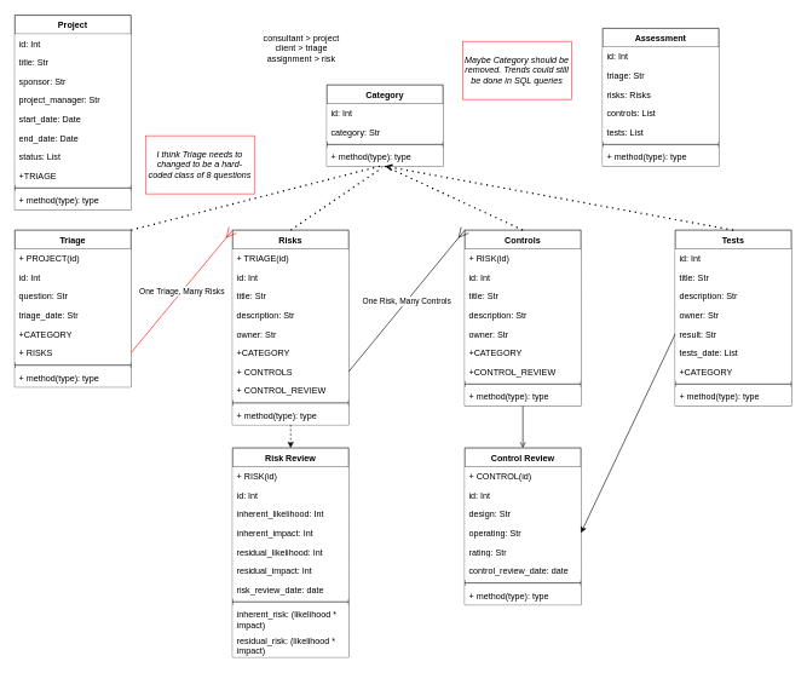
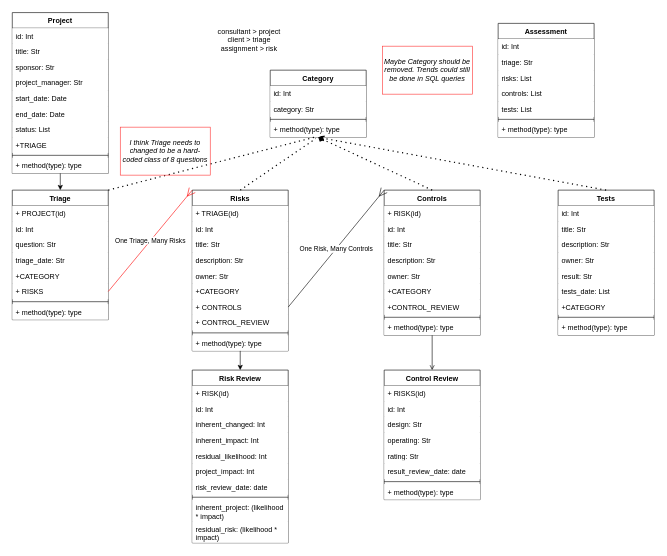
- <mxCell id="98" value="Maybe Category should be removed. Trends could still be done in SQL queries" style="text;html=1;strokeColor=#FF3333;fillColor=none;align=center;verticalAlign=middle;whiteSpace=wrap;rounded=0;fontStyle=2" vertex="1" parent="1"><mxGeometry x="637" y="56" width="150" height="80" as="geometry" /></mxCell>
+ <mxCell id="98" value="Maybe Category should be removed. Trends could still be done in SQL queries" style="text;html=1;strokeColor=#FF3333;fillColor=none;align=center;verticalAlign=middle;whiteSpace=wrap;rounded=0;fontStyle=2" vertex="1" parent="1"><mxGeometry x="637" y="76" width="150" height="80" as="geometry" /></mxCell>
- <mxCell id="16" value="risks: Risks" style="text;strokeColor=none;fillColor=#FFFFFF;align=left;verticalAlign=top;spacingLeft=4;spacingRight=4;overflow=hidden;rotatable=0;points=[[0,0.5],[1,0.5]];portConstraint=eastwest;" parent="13" vertex="1"><mxGeometry y="78" width="160" height="26" as="geometry" /></mxCell>
+ <mxCell id="16" value="risks: List" style="text;strokeColor=none;fillColor=#FFFFFF;align=left;verticalAlign=top;spacingLeft=4;spacingRight=4;overflow=hidden;rotatable=0;points=[[0,0.5],[1,0.5]];portConstraint=eastwest;" parent="13" vertex="1"><mxGeometry y="78" width="160" height="26" as="geometry" /></mxCell>
- <mxCell id="97" value="I think Triage needs to changed to be a hard-coded class of 8 questions" style="text;html=1;strokeColor=#FF3333;fillColor=none;align=center;verticalAlign=middle;whiteSpace=wrap;rounded=0;fontStyle=2" vertex="1" parent="1"><mxGeometry x="200" y="186" width="150" height="80" as="geometry" /></mxCell>
+ <mxCell id="97" value="I think Triage needs to changed to be a hard-coded class of 8 questions" style="text;html=1;strokeColor=#FF3333;fillColor=none;align=center;verticalAlign=middle;whiteSpace=wrap;rounded=0;fontStyle=2" vertex="1" parent="1"><mxGeometry x="200" y="211" width="150" height="80" as="geometry" /></mxCell>
- <mxCell id="94" value="" style="endArrow=none;dashed=1;html=1;dashPattern=1 3;strokeWidth=2;fillColor=#FFFFFF;exitX=0.5;exitY=0;exitDx=0;exitDy=0;entryX=0.5;entryY=1;entryDx=0;entryDy=0;" parent="1" source="41" target="87" edge="1"><mxGeometry width="50" height="50" relative="1" as="geometry"><mxPoint x="410" y="326" as="sourcePoint" /><mxPoint x="489.444" y="238" as="targetPoint" /></mxGeometry></mxCell>
+ <mxCell id="94" value="" style="endArrow=diamond;dashed=1;html=1;dashPattern=1 3;strokeWidth=2;fillColor=#FFFFFF;exitX=0.5;exitY=0;exitDx=0;exitDy=0;entryX=0.5;entryY=1;entryDx=0;entryDy=0;" parent="1" source="41" target="87" edge="1"><mxGeometry width="50" height="50" relative="1" as="geometry"><mxPoint x="410" y="326" as="sourcePoint" /><mxPoint x="489.444" y="238" as="targetPoint" /></mxGeometry></mxCell>
+ <mxCell id="86" value="" style="endArrow=classic;html=1;entryX=0.5;entryY=0;entryDx=0;entryDy=0;" parent="1" source="2" target="21" edge="1"><mxGeometry width="50" height="50" relative="1" as="geometry"><mxPoint x="90" y="36" as="sourcePoint" /><mxPoint x="160" y="296" as="targetPoint" /></mxGeometry></mxCell>
- <mxCell id="83" value="" style="endArrow=classic;html=1;exitX=0;exitY=0.5;exitDx=0;exitDy=0;entryX=1;entryY=0.5;entryDx=0;entryDy=0;fillColor=#FFFFFF;" parent="1" source="56" target="76" edge="1"><mxGeometry width="50" height="50" relative="1" as="geometry"><mxPoint x="1030" y="716" as="sourcePoint" /><mxPoint x="900" y="736" as="targetPoint" /></mxGeometry></mxCell>
- <mxCell id="81" value="" style="endArrow=classic;html=1;entryX=0.5;entryY=0;entryDx=0;entryDy=0;fillColor=#FFFFFF;dashed=1;" parent="1" source="30" target="61" edge="1"><mxGeometry width="50" height="50" relative="1" as="geometry"><mxPoint x="370" y="301" as="sourcePoint" /><mxPoint x="510" y="544" as="targetPoint" /></mxGeometry></mxCell>
+ <mxCell id="81" value="" style="endArrow=classic;html=1;entryX=0.5;entryY=0;entryDx=0;entryDy=0;fillColor=#FFFFFF;" parent="1" source="30" target="61" edge="1"><mxGeometry width="50" height="50" relative="1" as="geometry"><mxPoint x="370" y="301" as="sourcePoint" /><mxPoint x="510" y="544" as="targetPoint" /></mxGeometry></mxCell>
- <mxCell id="73" value="+ CONTROL(id)" style="text;strokeColor=none;fillColor=#FFFFFF;align=left;verticalAlign=top;spacingLeft=4;spacingRight=4;overflow=hidden;rotatable=0;points=[[0,0.5],[1,0.5]];portConstraint=eastwest;" parent="72" vertex="1"><mxGeometry y="26" width="160" height="26" as="geometry" /></mxCell>
+ <mxCell id="73" value="+ RISKS(id)" style="text;strokeColor=none;fillColor=#FFFFFF;align=left;verticalAlign=top;spacingLeft=4;spacingRight=4;overflow=hidden;rotatable=0;points=[[0,0.5],[1,0.5]];portConstraint=eastwest;" parent="72" vertex="1"><mxGeometry y="26" width="160" height="26" as="geometry" /></mxCell>
- <mxCell id="64" value="inherent_likelihood: Int" style="text;strokeColor=none;fillColor=#FFFFFF;align=left;verticalAlign=top;spacingLeft=4;spacingRight=4;overflow=hidden;rotatable=0;points=[[0,0.5],[1,0.5]];portConstraint=eastwest;" parent="61" vertex="1"><mxGeometry y="78" width="160" height="26" as="geometry" /></mxCell>
+ <mxCell id="64" value="inherent_changed: Int" style="text;strokeColor=none;fillColor=#FFFFFF;align=left;verticalAlign=top;spacingLeft=4;spacingRight=4;overflow=hidden;rotatable=0;points=[[0,0.5],[1,0.5]];portConstraint=eastwest;" parent="61" vertex="1"><mxGeometry y="78" width="160" height="26" as="geometry" /></mxCell>
- <mxCell id="67" value="residual_impact: Int" style="text;strokeColor=none;fillColor=#FFFFFF;align=left;verticalAlign=top;spacingLeft=4;spacingRight=4;overflow=hidden;rotatable=0;points=[[0,0.5],[1,0.5]];portConstraint=eastwest;" parent="61" vertex="1"><mxGeometry y="156" width="160" height="26" as="geometry" /></mxCell>
+ <mxCell id="67" value="project_impact: Int" style="text;strokeColor=none;fillColor=#FFFFFF;align=left;verticalAlign=top;spacingLeft=4;spacingRight=4;overflow=hidden;rotatable=0;points=[[0,0.5],[1,0.5]];portConstraint=eastwest;" parent="61" vertex="1"><mxGeometry y="156" width="160" height="26" as="geometry" /></mxCell>
- <mxCell id="78" value="control_review_date: date" style="text;strokeColor=none;fillColor=#FFFFFF;align=left;verticalAlign=top;spacingLeft=4;spacingRight=4;overflow=hidden;rotatable=0;points=[[0,0.5],[1,0.5]];portConstraint=eastwest;" parent="72" vertex="1"><mxGeometry y="156" width="160" height="26" as="geometry" /></mxCell>
+ <mxCell id="78" value="result_review_date: date" style="text;strokeColor=none;fillColor=#FFFFFF;align=left;verticalAlign=top;spacingLeft=4;spacingRight=4;overflow=hidden;rotatable=0;points=[[0,0.5],[1,0.5]];portConstraint=eastwest;" parent="72" vertex="1"><mxGeometry y="156" width="160" height="26" as="geometry" /></mxCell>
- <mxCell id="70" value="inherent_risk: (likelihood * impact)" style="text;strokeColor=none;fillColor=#FFFFFF;align=left;verticalAlign=top;spacingLeft=4;spacingRight=4;overflow=hidden;rotatable=0;points=[[0,0.5],[1,0.5]];portConstraint=eastwest;whiteSpace=wrap;" parent="61" vertex="1"><mxGeometry y="216" width="160" height="36" as="geometry" /></mxCell>
+ <mxCell id="70" value="inherent_project: (likelihood * impact)" style="text;strokeColor=none;fillColor=#FFFFFF;align=left;verticalAlign=top;spacingLeft=4;spacingRight=4;overflow=hidden;rotatable=0;points=[[0,0.5],[1,0.5]];portConstraint=eastwest;whiteSpace=wrap;" parent="61" vertex="1"><mxGeometry y="216" width="160" height="36" as="geometry" /></mxCell>
